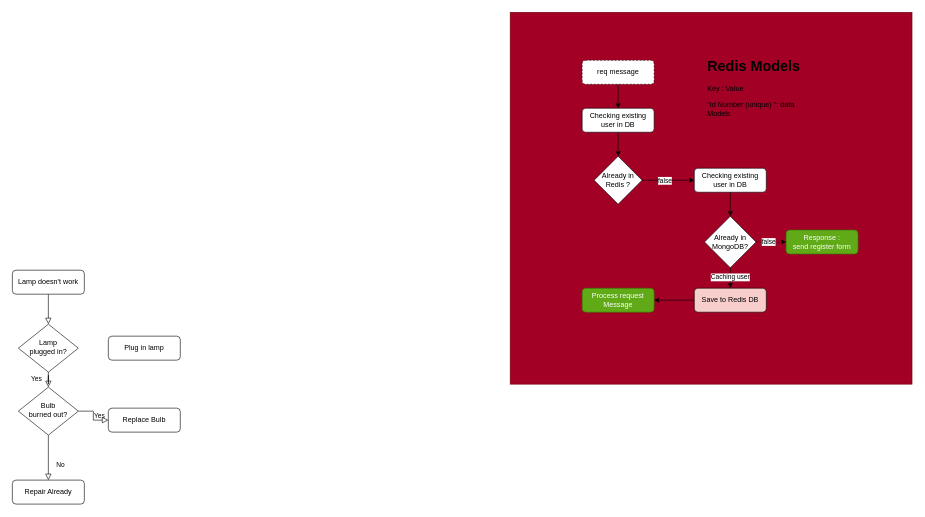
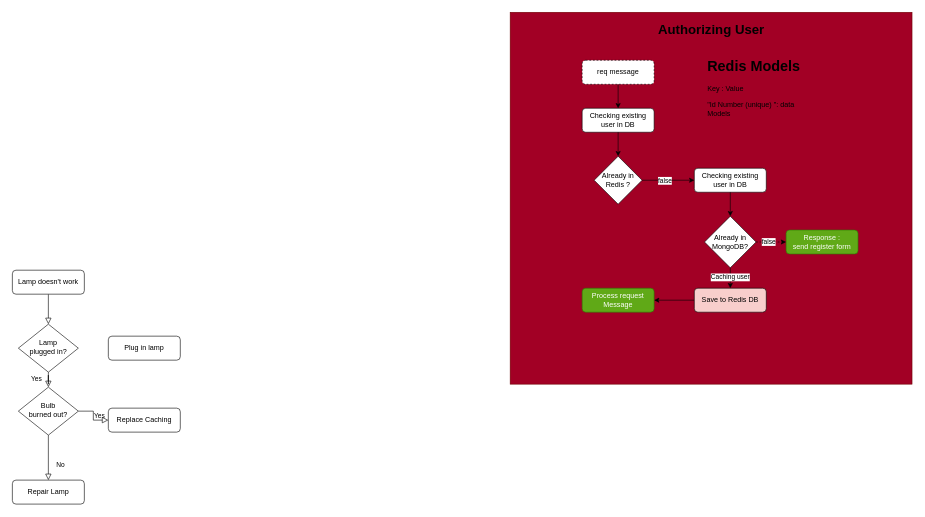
+ <mxCell id="15" value="Authorizing User" style="text;html=1;strokeColor=none;fillColor=none;align=center;verticalAlign=middle;whiteSpace=wrap;rounded=0;fontStyle=1;fontSize=22;" vertex="1" parent="13"><mxGeometry x="222.5" y="20" width="225" height="20" as="geometry" /></mxCell>
- <mxCell id="11" value="Replace Bulb" style="rounded=1;whiteSpace=wrap;html=1;fontSize=12;glass=0;strokeWidth=1;shadow=0;" parent="1" vertex="1"><mxGeometry x="180" y="680" width="120" height="40" as="geometry" /></mxCell>
+ <mxCell id="11" value="Replace Caching" style="rounded=1;whiteSpace=wrap;html=1;fontSize=12;glass=0;strokeWidth=1;shadow=0;" parent="1" vertex="1"><mxGeometry x="180" y="680" width="120" height="40" as="geometry" /></mxCell>
- <mxCell id="10" value="Repair Already" style="rounded=1;whiteSpace=wrap;html=1;fontSize=12;glass=0;strokeWidth=1;shadow=0;" parent="1" vertex="1"><mxGeometry x="20" y="800" width="120" height="40" as="geometry" /></mxCell>
+ <mxCell id="10" value="Repair Lamp" style="rounded=1;whiteSpace=wrap;html=1;fontSize=12;glass=0;strokeWidth=1;shadow=0;" parent="1" vertex="1"><mxGeometry x="20" y="800" width="120" height="40" as="geometry" /></mxCell>
